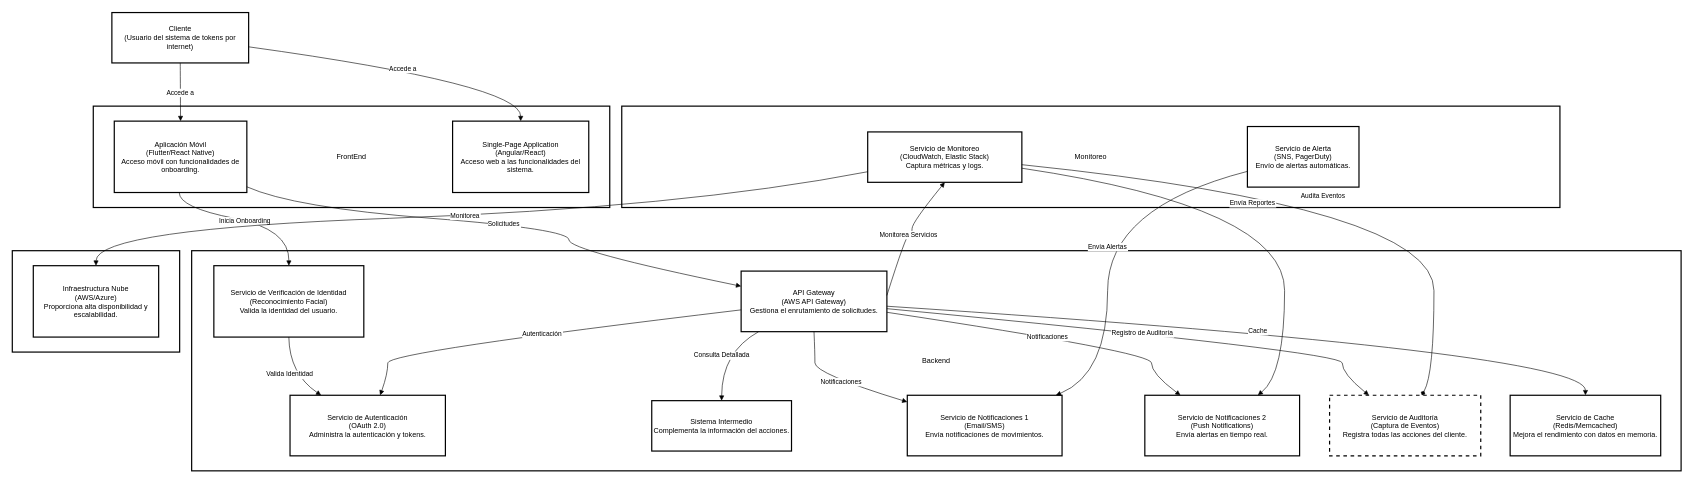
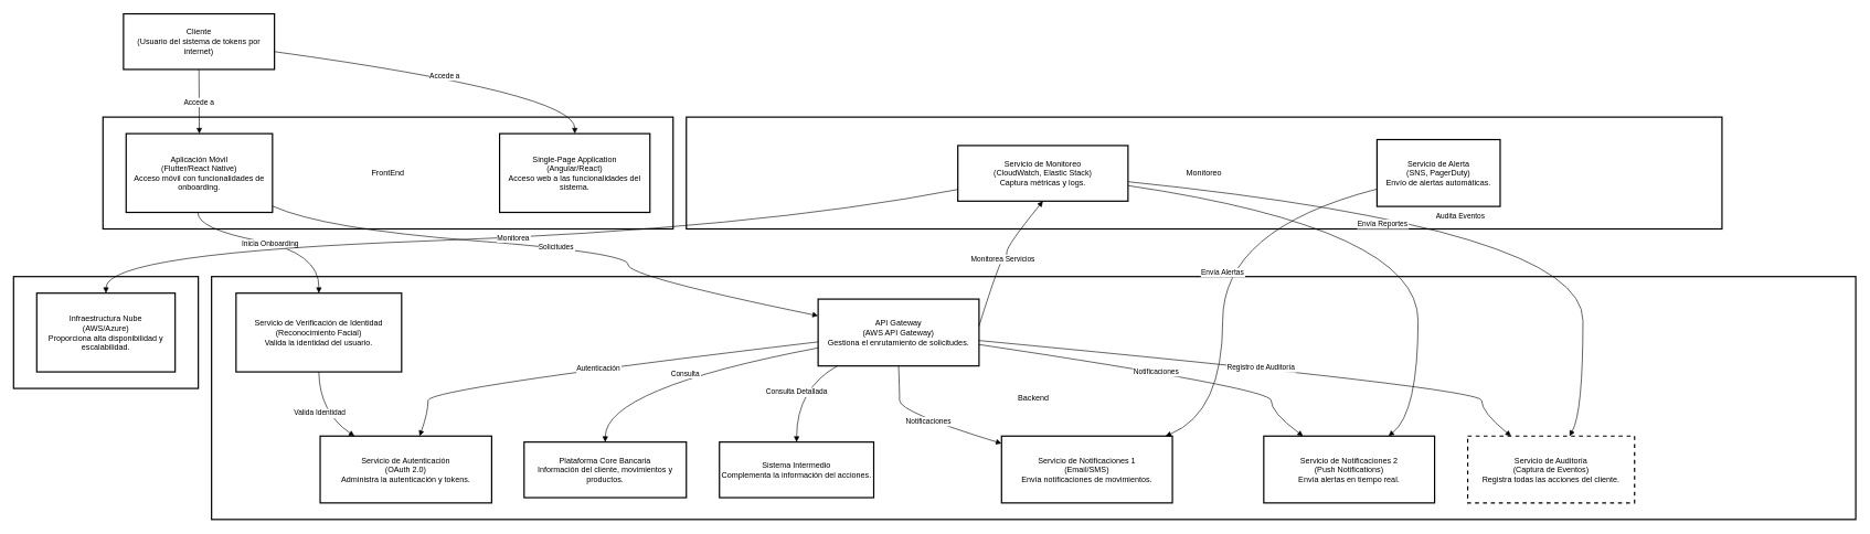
+ <mxCell id="27" value="Consulta" style="curved=1;startArrow=none;endArrow=block;exitX=0;exitY=0.73;entryX=0.5;entryY=0;rounded=0;" parent="1" source="9" target="12" edge="1"><mxGeometry relative="1" as="geometry"><Array as="points"><mxPoint x="914" y="586" /></Array></mxGeometry></mxCell>
- <mxCell id="32" value="Cache" style="curved=1;startArrow=none;endArrow=block;exitX=1;exitY=0.58;entryX=0.5;entryY=0;rounded=0;" parent="1" source="9" target="17" edge="1"><mxGeometry relative="1" as="geometry"><Array as="points"><mxPoint x="2643" y="586" /></Array></mxGeometry></mxCell>
- <mxCell id="35" value="Audita Eventos" style="curved=1;startArrow=none;endArrow=diamond;exitX=1;exitY=0.65;entryX=0.61;entryY=0;rounded=0;" parent="1" source="19" target="16" edge="1"><mxGeometry relative="1" as="geometry"><Array as="points"><mxPoint x="2390" y="345" /><mxPoint x="2390" y="622" /></Array></mxGeometry></mxCell>
+ <mxCell id="35" value="Audita Eventos" style="curved=1;startArrow=none;endArrow=block;exitX=1;exitY=0.65;entryX=0.61;entryY=0;rounded=0;" parent="1" source="19" target="16" edge="1"><mxGeometry relative="1" as="geometry"><Array as="points"><mxPoint x="2390" y="345" /><mxPoint x="2390" y="622" /></Array></mxGeometry></mxCell>
- <mxCell id="17" value="Servicio de Cache&#10;(Redis/Memcached)&#10;Mejora el rendimiento con datos en memoria." style="whiteSpace=wrap;strokeWidth=2;" parent="1" vertex="1"><mxGeometry x="2517" y="658" width="251" height="101" as="geometry" /></mxCell>
+ <mxCell id="12" value="Plataforma Core Bancaria&#10;Información del cliente, movimientos y productos." style="whiteSpace=wrap;strokeWidth=2;" parent="1" vertex="1"><mxGeometry x="791" y="667" width="245" height="84" as="geometry" /></mxCell>
